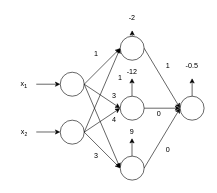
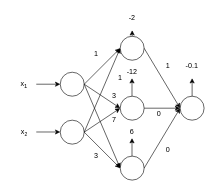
- <mxCell id="24" value="-0.5" style="text;html=1;strokeColor=none;fillColor=none;align=center;verticalAlign=middle;whiteSpace=wrap;rounded=0;" vertex="1" parent="1"><mxGeometry x="300" y="100" width="40" height="20" as="geometry" /></mxCell>
+ <mxCell id="24" value="-0.1" style="text;html=1;strokeColor=none;fillColor=none;align=center;verticalAlign=middle;whiteSpace=wrap;rounded=0;" vertex="1" parent="1"><mxGeometry x="300" y="100" width="40" height="20" as="geometry" /></mxCell>
- <mxCell id="29" value="4" style="text;html=1;strokeColor=none;fillColor=none;align=center;verticalAlign=middle;whiteSpace=wrap;rounded=0;" vertex="1" parent="1"><mxGeometry x="170" y="190" width="40" height="20" as="geometry" /></mxCell>
+ <mxCell id="29" value="7" style="text;html=1;strokeColor=none;fillColor=none;align=center;verticalAlign=middle;whiteSpace=wrap;rounded=0;" vertex="1" parent="1"><mxGeometry x="170" y="190" width="40" height="20" as="geometry" /></mxCell>
- <mxCell id="31" value="9" style="text;html=1;strokeColor=none;fillColor=none;align=center;verticalAlign=middle;whiteSpace=wrap;rounded=0;" vertex="1" parent="1"><mxGeometry x="200" y="210" width="40" height="20" as="geometry" /></mxCell>
+ <mxCell id="31" value="6" style="text;html=1;strokeColor=none;fillColor=none;align=center;verticalAlign=middle;whiteSpace=wrap;rounded=0;" vertex="1" parent="1"><mxGeometry x="200" y="210" width="40" height="20" as="geometry" /></mxCell>
